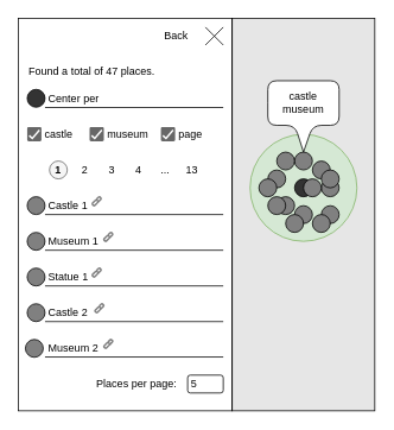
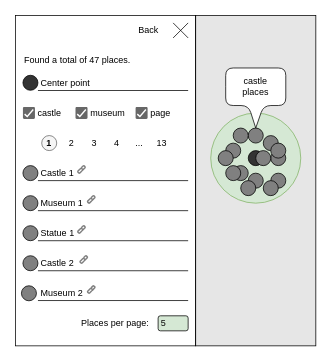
- <mxCell id="43" value="Center per" style="text;html=1;strokeColor=none;fillColor=none;align=left;verticalAlign=middle;whiteSpace=wrap;rounded=0;fontColor=#000000;spacingLeft=2;" vertex="1" parent="1"><mxGeometry x="50" y="99.73" width="150" height="20" as="geometry" /></mxCell>
+ <mxCell id="43" value="Center point" style="text;html=1;strokeColor=none;fillColor=none;align=left;verticalAlign=middle;whiteSpace=wrap;rounded=0;fontColor=#000000;spacingLeft=2;" vertex="1" parent="1"><mxGeometry x="50" y="99.73" width="150" height="20" as="geometry" /></mxCell>
- <mxCell id="61" value="castle&lt;br&gt;museum" style="shape=callout;whiteSpace=wrap;html=1;perimeter=calloutPerimeter;size=30;position=0.38;rounded=1;" vertex="1" parent="1"><mxGeometry x="299.99" y="90" width="80" height="80" as="geometry" /></mxCell>
+ <mxCell id="61" value="castle&lt;br&gt;places" style="shape=callout;whiteSpace=wrap;html=1;perimeter=calloutPerimeter;size=30;position=0.38;rounded=1;" vertex="1" parent="1"><mxGeometry x="299.99" y="90" width="80" height="80" as="geometry" /></mxCell>
- <mxCell id="63" value="5" style="rounded=1;whiteSpace=wrap;html=1;align=left;spacingLeft=2;" vertex="1" parent="1"><mxGeometry x="210" y="420" width="40" height="20" as="geometry" /></mxCell>
+ <mxCell id="63" value="5" style="rounded=1;whiteSpace=wrap;html=1;align=left;spacingLeft=2;fillColor=#d5e8d4;" vertex="1" parent="1"><mxGeometry x="210" y="420" width="40" height="20" as="geometry" /></mxCell>
